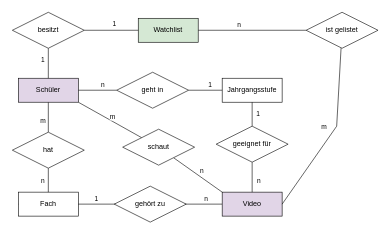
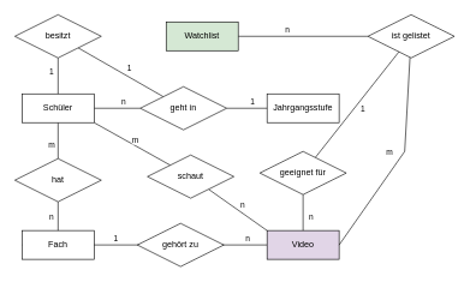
- <mxCell id="20" value="1" style="edgeStyle=none;rounded=0;orthogonalLoop=1;jettySize=auto;html=1;entryX=0;entryY=0.5;entryDx=0;entryDy=0;endArrow=none;endFill=0;" edge="1" parent="1" source="21" target="11"><mxGeometry x="0.111" y="10" relative="1" as="geometry"><mxPoint as="offset" /></mxGeometry></mxCell>
+ <mxCell id="20" value="1" style="edgeStyle=none;rounded=0;orthogonalLoop=1;jettySize=auto;html=1;endArrow=none;endFill=0;" edge="1" parent="1" source="21" target="28"><mxGeometry x="0.111" y="10" relative="1" as="geometry"><mxPoint as="offset" /></mxGeometry></mxCell>
- <mxCell id="16" value="Schüler" style="whiteSpace=wrap;html=1;align=center;fillColor=#e1d5e7;" vertex="1" parent="1"><mxGeometry x="30" y="130" width="100" height="40" as="geometry" /></mxCell>
+ <mxCell id="16" value="Schüler" style="whiteSpace=wrap;html=1;align=center;" vertex="1" parent="1"><mxGeometry x="30" y="130" width="100" height="40" as="geometry" /></mxCell>
- <mxCell id="24" value="1" style="edgeStyle=none;rounded=0;orthogonalLoop=1;jettySize=auto;html=1;entryX=0.5;entryY=1;entryDx=0;entryDy=0;endArrow=none;endFill=0;" edge="1" parent="1" source="25" target="17"><mxGeometry y="-10" relative="1" as="geometry"><mxPoint as="offset" /></mxGeometry></mxCell>
+ <mxCell id="24" value="1" style="edgeStyle=none;rounded=0;orthogonalLoop=1;jettySize=auto;html=1;endArrow=none;endFill=0;" edge="1" parent="1" source="25" target="34"><mxGeometry y="-10" relative="1" as="geometry"><mxPoint as="offset" /></mxGeometry></mxCell>
